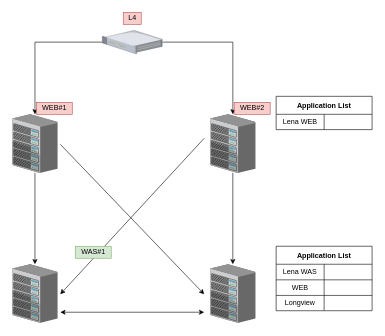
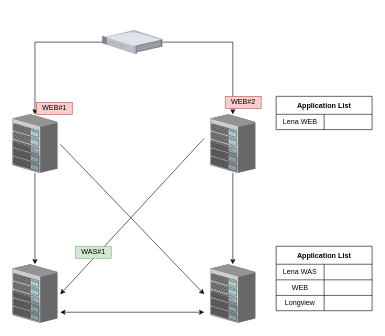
- <mxCell id="17" value="L4" style="text;html=1;resizable=0;autosize=1;align=center;verticalAlign=middle;points=[];fillColor=#f8cecc;strokeColor=#b85450;rounded=0;" parent="1" vertex="1"><mxGeometry x="205" y="20" width="30" height="20" as="geometry" /></mxCell>
- <mxCell id="14" value="WEB#2" style="text;html=1;resizable=0;autosize=1;align=center;verticalAlign=middle;points=[];fillColor=#f8cecc;strokeColor=#b85450;rounded=0;" parent="1" vertex="1"><mxGeometry x="390" y="170" width="60" height="20" as="geometry" /></mxCell>
+ <mxCell id="14" value="WEB#2" style="text;html=1;resizable=0;autosize=1;align=center;verticalAlign=middle;points=[];fillColor=#f8cecc;strokeColor=#b85450;rounded=0;" parent="1" vertex="1"><mxGeometry x="375" y="160" width="60" height="20" as="geometry" /></mxCell>
